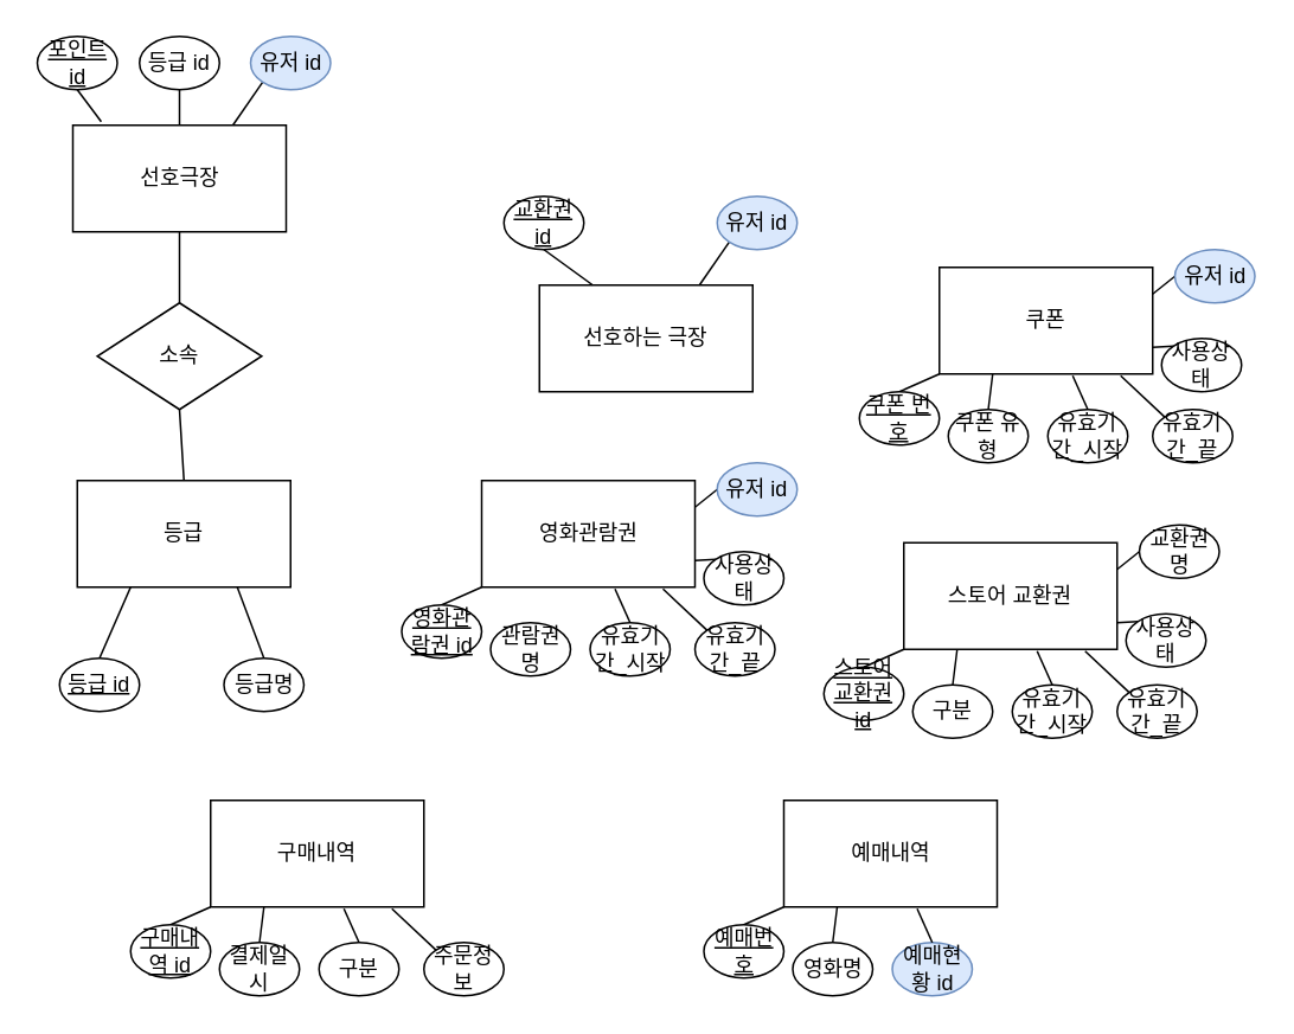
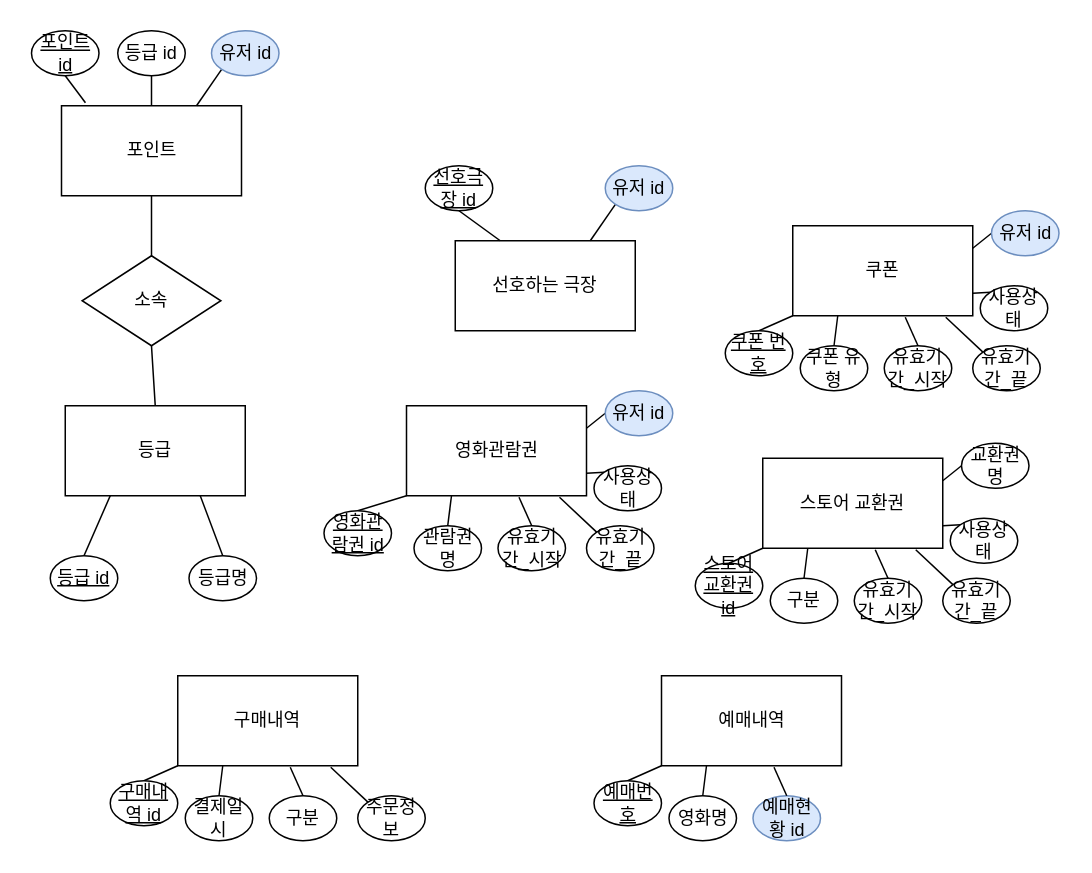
- <mxCell id="3" value="선호극장" style="rounded=0;whiteSpace=wrap;html=1;" vertex="1" parent="1"><mxGeometry x="40.5" y="70" width="120" height="60" as="geometry" /></mxCell>
+ <mxCell id="3" value="포인트" style="rounded=0;whiteSpace=wrap;html=1;" vertex="1" parent="1"><mxGeometry x="40.5" y="70" width="120" height="60" as="geometry" /></mxCell>
- <mxCell id="19" value="교환권 id" style="ellipse;whiteSpace=wrap;html=1;fontStyle=4" vertex="1" parent="1"><mxGeometry x="283" y="110" width="45" height="30" as="geometry" /></mxCell>
+ <mxCell id="19" value="선호극장 id" style="ellipse;whiteSpace=wrap;html=1;fontStyle=4" vertex="1" parent="1"><mxGeometry x="283" y="110" width="45" height="30" as="geometry" /></mxCell>
+ <mxCell id="23" style="rounded=0;orthogonalLoop=1;jettySize=auto;html=1;exitX=0.5;exitY=0;exitDx=0;exitDy=0;entryX=0.25;entryY=1;entryDx=0;entryDy=0;endArrow=none;endFill=0;" edge="1" parent="1" source="24" target="22"><mxGeometry relative="1" as="geometry" /></mxCell>
- <mxCell id="32" value="영화관람권 id" style="ellipse;whiteSpace=wrap;html=1;fontStyle=4" vertex="1" parent="1"><mxGeometry x="225.5" y="340" width="45" height="30" as="geometry" /></mxCell>
+ <mxCell id="32" value="영화관람권 id" style="ellipse;whiteSpace=wrap;html=1;fontStyle=4" vertex="1" parent="1"><mxGeometry x="215.5" y="340" width="45" height="30" as="geometry" /></mxCell>
